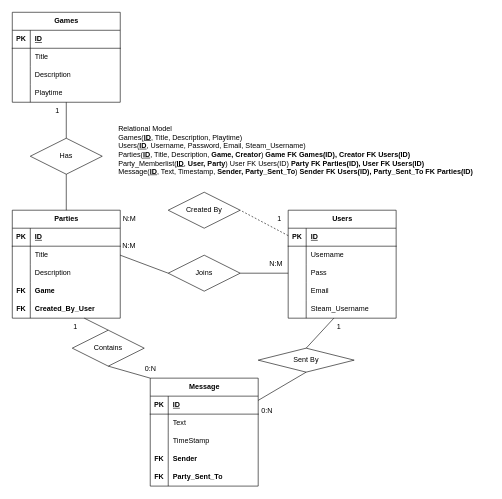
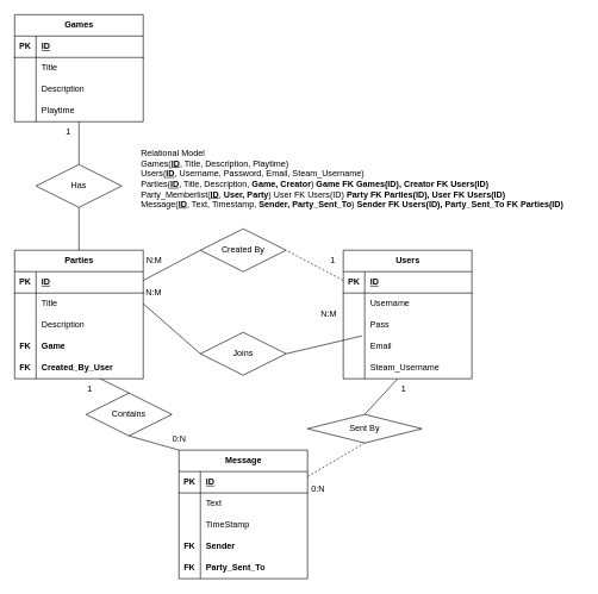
+ <mxCell id="80" value="" style="endArrow=none;html=1;rounded=0;entryX=0;entryY=0.5;entryDx=0;entryDy=0;" edge="1" parent="1" source="31" target="78"><mxGeometry relative="1" as="geometry"><mxPoint x="490" y="395" as="sourcePoint" /><mxPoint x="410" y="360" as="targetPoint" /></mxGeometry></mxCell>
- <mxCell id="67" value="Joins" style="shape=rhombus;perimeter=rhombusPerimeter;whiteSpace=wrap;html=1;align=center;" vertex="1" parent="1"><mxGeometry x="280" y="425" width="120" height="60" as="geometry" /></mxCell>
+ <mxCell id="67" value="Joins" style="shape=rhombus;perimeter=rhombusPerimeter;whiteSpace=wrap;html=1;align=center;" vertex="1" parent="1"><mxGeometry x="280" y="465" width="120" height="60" as="geometry" /></mxCell>
- <mxCell id="73" value="" style="endArrow=none;html=1;rounded=0;entryX=0.5;entryY=1;entryDx=0;entryDy=0;" edge="1" parent="1" source="47" target="72"><mxGeometry relative="1" as="geometry"><mxPoint x="190" y="530" as="sourcePoint" /><mxPoint x="350" y="530" as="targetPoint" /></mxGeometry></mxCell>
+ <mxCell id="73" value="" style="endArrow=none;html=1;rounded=0;entryX=0.5;entryY=1;entryDx=0;entryDy=0;dashed=1;" edge="1" parent="1" source="47" target="72"><mxGeometry relative="1" as="geometry"><mxPoint x="190" y="530" as="sourcePoint" /><mxPoint x="350" y="530" as="targetPoint" /></mxGeometry></mxCell>
